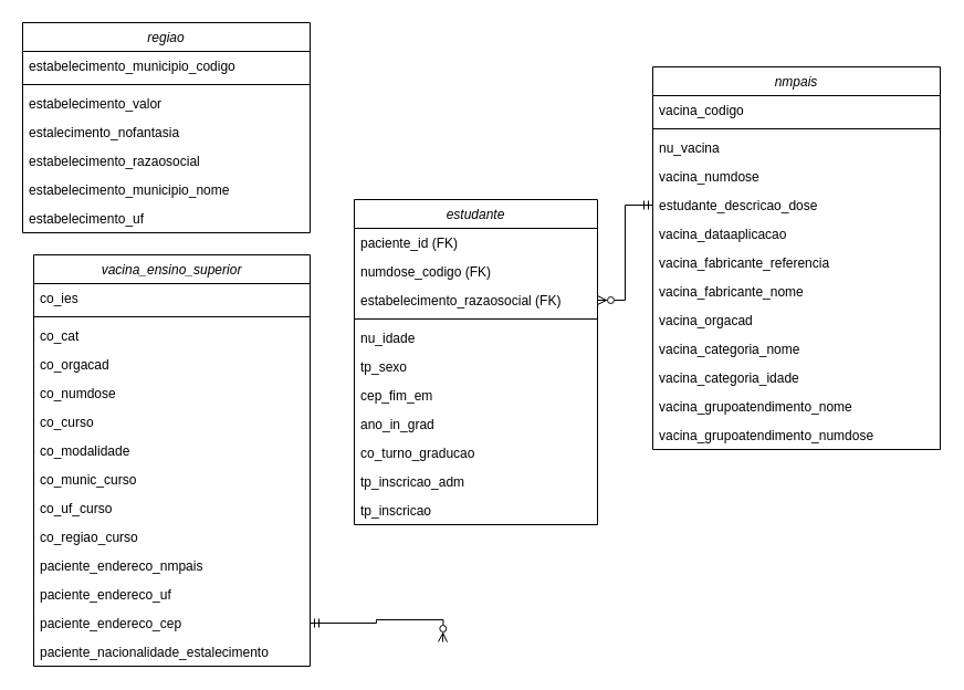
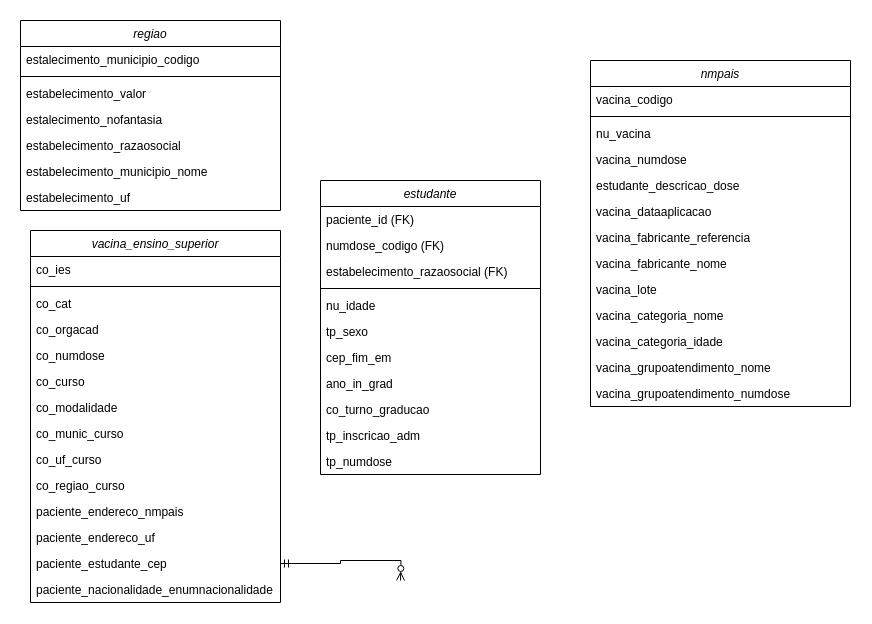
- <mxCell id="30" value="estabelecimento_municipio_codigo" style="text;align=left;verticalAlign=top;spacingLeft=4;spacingRight=4;overflow=hidden;rotatable=0;points=[[0,0.5],[1,0.5]];portConstraint=eastwest;" parent="29" vertex="1"><mxGeometry y="26" width="260" height="26" as="geometry" /></mxCell>
+ <mxCell id="30" value="estalecimento_municipio_codigo" style="text;align=left;verticalAlign=top;spacingLeft=4;spacingRight=4;overflow=hidden;rotatable=0;points=[[0,0.5],[1,0.5]];portConstraint=eastwest;" parent="29" vertex="1"><mxGeometry y="26" width="260" height="26" as="geometry" /></mxCell>
- <mxCell id="52" style="edgeStyle=orthogonalEdgeStyle;rounded=0;orthogonalLoop=1;jettySize=auto;html=1;exitX=0;exitY=0.5;exitDx=0;exitDy=0;entryX=1;entryY=0.5;entryDx=0;entryDy=0;startArrow=ERmandOne;startFill=0;endArrow=ERzeroToMany;endFill=0;" parent="1" source="42" target="20" edge="1"><mxGeometry relative="1" as="geometry" /></mxCell>
- <mxCell id="46" value="vacina_orgacad" style="text;align=left;verticalAlign=top;spacingLeft=4;spacingRight=4;overflow=hidden;rotatable=0;points=[[0,0.5],[1,0.5]];portConstraint=eastwest;" parent="37" vertex="1"><mxGeometry y="216" width="260" height="26" as="geometry" /></mxCell>
+ <mxCell id="46" value="vacina_lote" style="text;align=left;verticalAlign=top;spacingLeft=4;spacingRight=4;overflow=hidden;rotatable=0;points=[[0,0.5],[1,0.5]];portConstraint=eastwest;" parent="37" vertex="1"><mxGeometry y="216" width="260" height="26" as="geometry" /></mxCell>
- <mxCell id="28" value="tp_inscricao" style="text;align=left;verticalAlign=top;spacingLeft=4;spacingRight=4;overflow=hidden;rotatable=0;points=[[0,0.5],[1,0.5]];portConstraint=eastwest;" vertex="1" parent="17"><mxGeometry y="268" width="220" height="26" as="geometry" /></mxCell>
+ <mxCell id="28" value="tp_numdose" style="text;align=left;verticalAlign=top;spacingLeft=4;spacingRight=4;overflow=hidden;rotatable=0;points=[[0,0.5],[1,0.5]];portConstraint=eastwest;" vertex="1" parent="17"><mxGeometry y="268" width="220" height="26" as="geometry" /></mxCell>
- <mxCell id="15" value="paciente_endereco_cep" style="text;align=left;verticalAlign=top;spacingLeft=4;spacingRight=4;overflow=hidden;rotatable=0;points=[[0,0.5],[1,0.5]];portConstraint=eastwest;" parent="2" vertex="1"><mxGeometry y="320" width="250" height="26" as="geometry" /></mxCell>
+ <mxCell id="15" value="paciente_estudante_cep" style="text;align=left;verticalAlign=top;spacingLeft=4;spacingRight=4;overflow=hidden;rotatable=0;points=[[0,0.5],[1,0.5]];portConstraint=eastwest;" parent="2" vertex="1"><mxGeometry y="320" width="250" height="26" as="geometry" /></mxCell>
- <mxCell id="16" value="paciente_nacionalidade_estalecimento" style="text;align=left;verticalAlign=top;spacingLeft=4;spacingRight=4;overflow=hidden;rotatable=0;points=[[0,0.5],[1,0.5]];portConstraint=eastwest;" parent="2" vertex="1"><mxGeometry y="346" width="250" height="26" as="geometry" /></mxCell>
+ <mxCell id="16" value="paciente_nacionalidade_enumnacionalidade" style="text;align=left;verticalAlign=top;spacingLeft=4;spacingRight=4;overflow=hidden;rotatable=0;points=[[0,0.5],[1,0.5]];portConstraint=eastwest;" parent="2" vertex="1"><mxGeometry y="346" width="250" height="26" as="geometry" /></mxCell>
